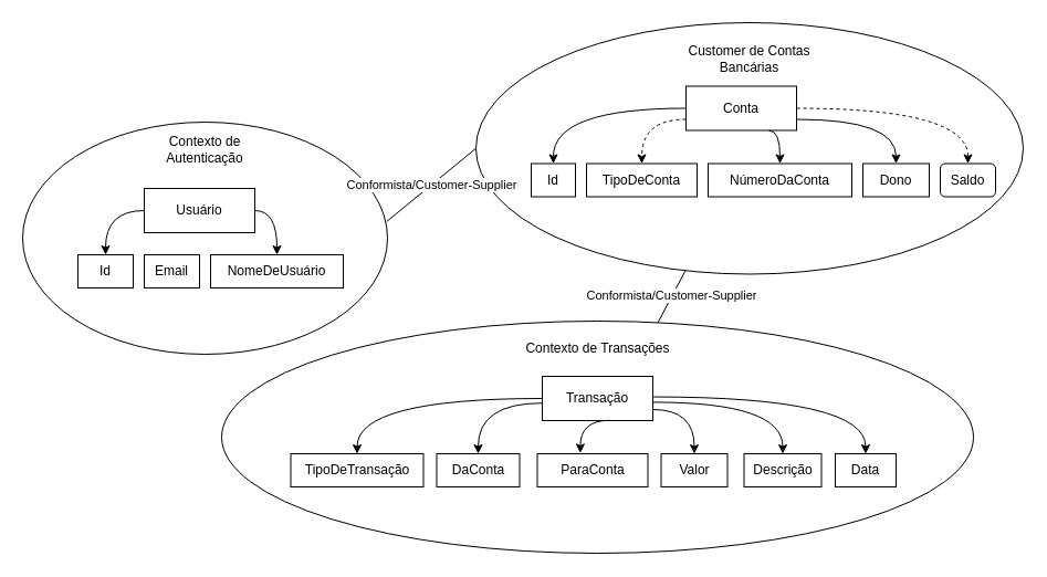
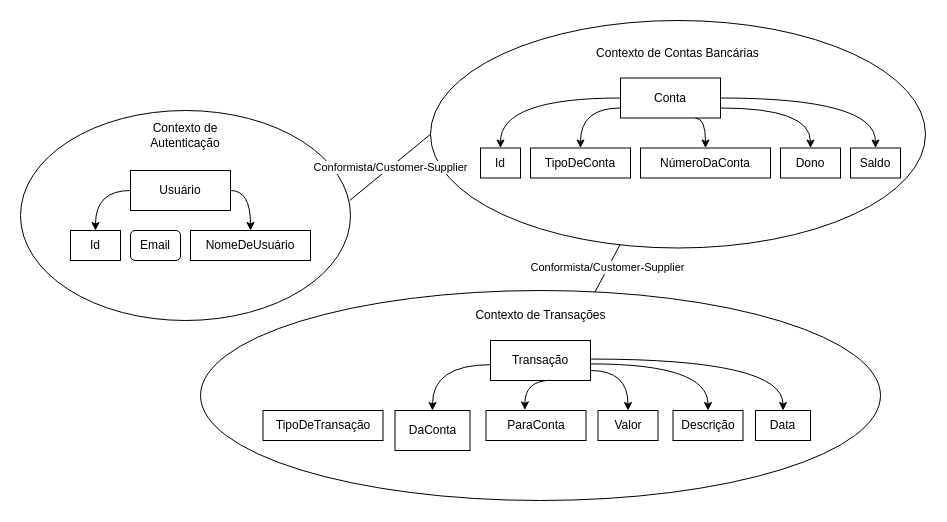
- <mxCell id="24" value="Customer de Contas Bancárias" style="text;html=1;align=center;verticalAlign=middle;whiteSpace=wrap;rounded=0;" vertex="1" parent="1"><mxGeometry x="595" y="37.5" width="165" height="30" as="geometry" /></mxCell>
+ <mxCell id="24" value="Contexto de Contas Bancárias" style="text;html=1;align=center;verticalAlign=middle;whiteSpace=wrap;rounded=0;" vertex="1" parent="1"><mxGeometry x="595" y="37.5" width="165" height="30" as="geometry" /></mxCell>
- <mxCell id="23" style="edgeStyle=orthogonalEdgeStyle;rounded=0;orthogonalLoop=1;jettySize=auto;html=1;entryX=0.5;entryY=0;entryDx=0;entryDy=0;curved=1;dashed=1;" edge="1" parent="1" source="16" target="18"><mxGeometry relative="1" as="geometry" /></mxCell>
+ <mxCell id="23" style="edgeStyle=orthogonalEdgeStyle;rounded=0;orthogonalLoop=1;jettySize=auto;html=1;entryX=0.5;entryY=0;entryDx=0;entryDy=0;curved=1;" edge="1" parent="1" source="16" target="18"><mxGeometry relative="1" as="geometry" /></mxCell>
- <mxCell id="15" style="edgeStyle=orthogonalEdgeStyle;rounded=0;orthogonalLoop=1;jettySize=auto;html=1;exitX=0;exitY=0.75;exitDx=0;exitDy=0;curved=1;dashed=1;" edge="1" parent="1" source="16" target="17"><mxGeometry relative="1" as="geometry" /></mxCell>
+ <mxCell id="15" style="edgeStyle=orthogonalEdgeStyle;rounded=0;orthogonalLoop=1;jettySize=auto;html=1;exitX=0;exitY=0.75;exitDx=0;exitDy=0;curved=1;" edge="1" parent="1" source="16" target="17"><mxGeometry relative="1" as="geometry" /></mxCell>
- <mxCell id="18" value="Saldo" style="whiteSpace=wrap;html=1;rounded=1;" vertex="1" parent="1"><mxGeometry x="850" y="147.5" width="50" height="30" as="geometry" /></mxCell>
+ <mxCell id="18" value="Saldo" style="rounded=0;whiteSpace=wrap;html=1;" vertex="1" parent="1"><mxGeometry x="850" y="147.5" width="50" height="30" as="geometry" /></mxCell>
- <mxCell id="10" value="Email" style="rounded=0;whiteSpace=wrap;html=1;" vertex="1" parent="1"><mxGeometry x="130" y="230" width="50" height="30" as="geometry" /></mxCell>
+ <mxCell id="10" value="Email" style="whiteSpace=wrap;html=1;rounded=1;" vertex="1" parent="1"><mxGeometry x="130" y="230" width="50" height="30" as="geometry" /></mxCell>
- <mxCell id="25" style="edgeStyle=orthogonalEdgeStyle;rounded=0;orthogonalLoop=1;jettySize=auto;html=1;entryX=0.5;entryY=0;entryDx=0;entryDy=0;curved=1;" edge="1" parent="1" source="30" target="33"><mxGeometry relative="1" as="geometry" /></mxCell>
- <mxCell id="32" value="DaConta" style="rounded=0;whiteSpace=wrap;html=1;" vertex="1" parent="1"><mxGeometry x="394.5" y="410" width="75" height="30" as="geometry" /></mxCell>
+ <mxCell id="32" value="DaConta" style="rounded=0;whiteSpace=wrap;html=1;" vertex="1" parent="1"><mxGeometry x="394.5" y="410" width="75" height="40" as="geometry" /></mxCell>
